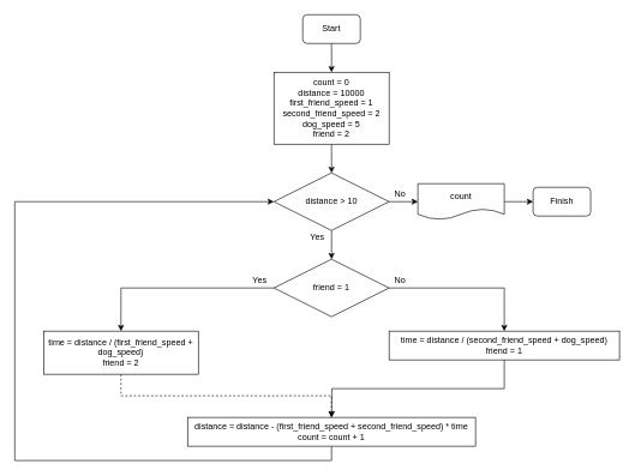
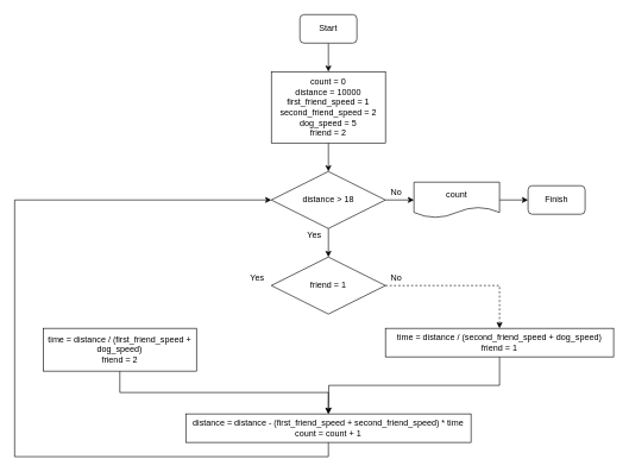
- <mxCell id="8" value="distance &amp;gt; 10" style="rhombus;whiteSpace=wrap;html=1;" parent="1" vertex="1"><mxGeometry x="380" y="240" width="160" height="80" as="geometry" /></mxCell>
+ <mxCell id="8" value="distance &amp;gt; 18" style="rhombus;whiteSpace=wrap;html=1;" parent="1" vertex="1"><mxGeometry x="380" y="240" width="160" height="80" as="geometry" /></mxCell>
- <mxCell id="10" style="edgeStyle=orthogonalEdgeStyle;rounded=0;orthogonalLoop=1;jettySize=auto;html=1;exitX=1;exitY=0.5;exitDx=0;exitDy=0;entryX=0.5;entryY=0;entryDx=0;entryDy=0;" parent="1" source="11" target="15" edge="1"><mxGeometry relative="1" as="geometry" /></mxCell>
+ <mxCell id="10" style="edgeStyle=orthogonalEdgeStyle;rounded=0;orthogonalLoop=1;jettySize=auto;html=1;exitX=1;exitY=0.5;exitDx=0;exitDy=0;entryX=0.5;entryY=0;entryDx=0;entryDy=0;dashed=1;" parent="1" source="11" target="15" edge="1"><mxGeometry relative="1" as="geometry" /></mxCell>
- <mxCell id="9" style="edgeStyle=orthogonalEdgeStyle;rounded=0;orthogonalLoop=1;jettySize=auto;html=1;exitX=0;exitY=0.5;exitDx=0;exitDy=0;entryX=0.5;entryY=0;entryDx=0;entryDy=0;" parent="1" source="11" target="13" edge="1"><mxGeometry relative="1" as="geometry" /></mxCell>
- <mxCell id="12" style="edgeStyle=orthogonalEdgeStyle;rounded=0;orthogonalLoop=1;jettySize=auto;html=1;exitX=0.5;exitY=1;exitDx=0;exitDy=0;entryX=0.5;entryY=0;entryDx=0;entryDy=0;dashed=1;" parent="1" source="13" target="17" edge="1"><mxGeometry relative="1" as="geometry" /></mxCell>
+ <mxCell id="12" style="edgeStyle=orthogonalEdgeStyle;rounded=0;orthogonalLoop=1;jettySize=auto;html=1;exitX=0.5;exitY=1;exitDx=0;exitDy=0;entryX=0.5;entryY=0;entryDx=0;entryDy=0;" parent="1" source="13" target="17" edge="1"><mxGeometry relative="1" as="geometry" /></mxCell>
